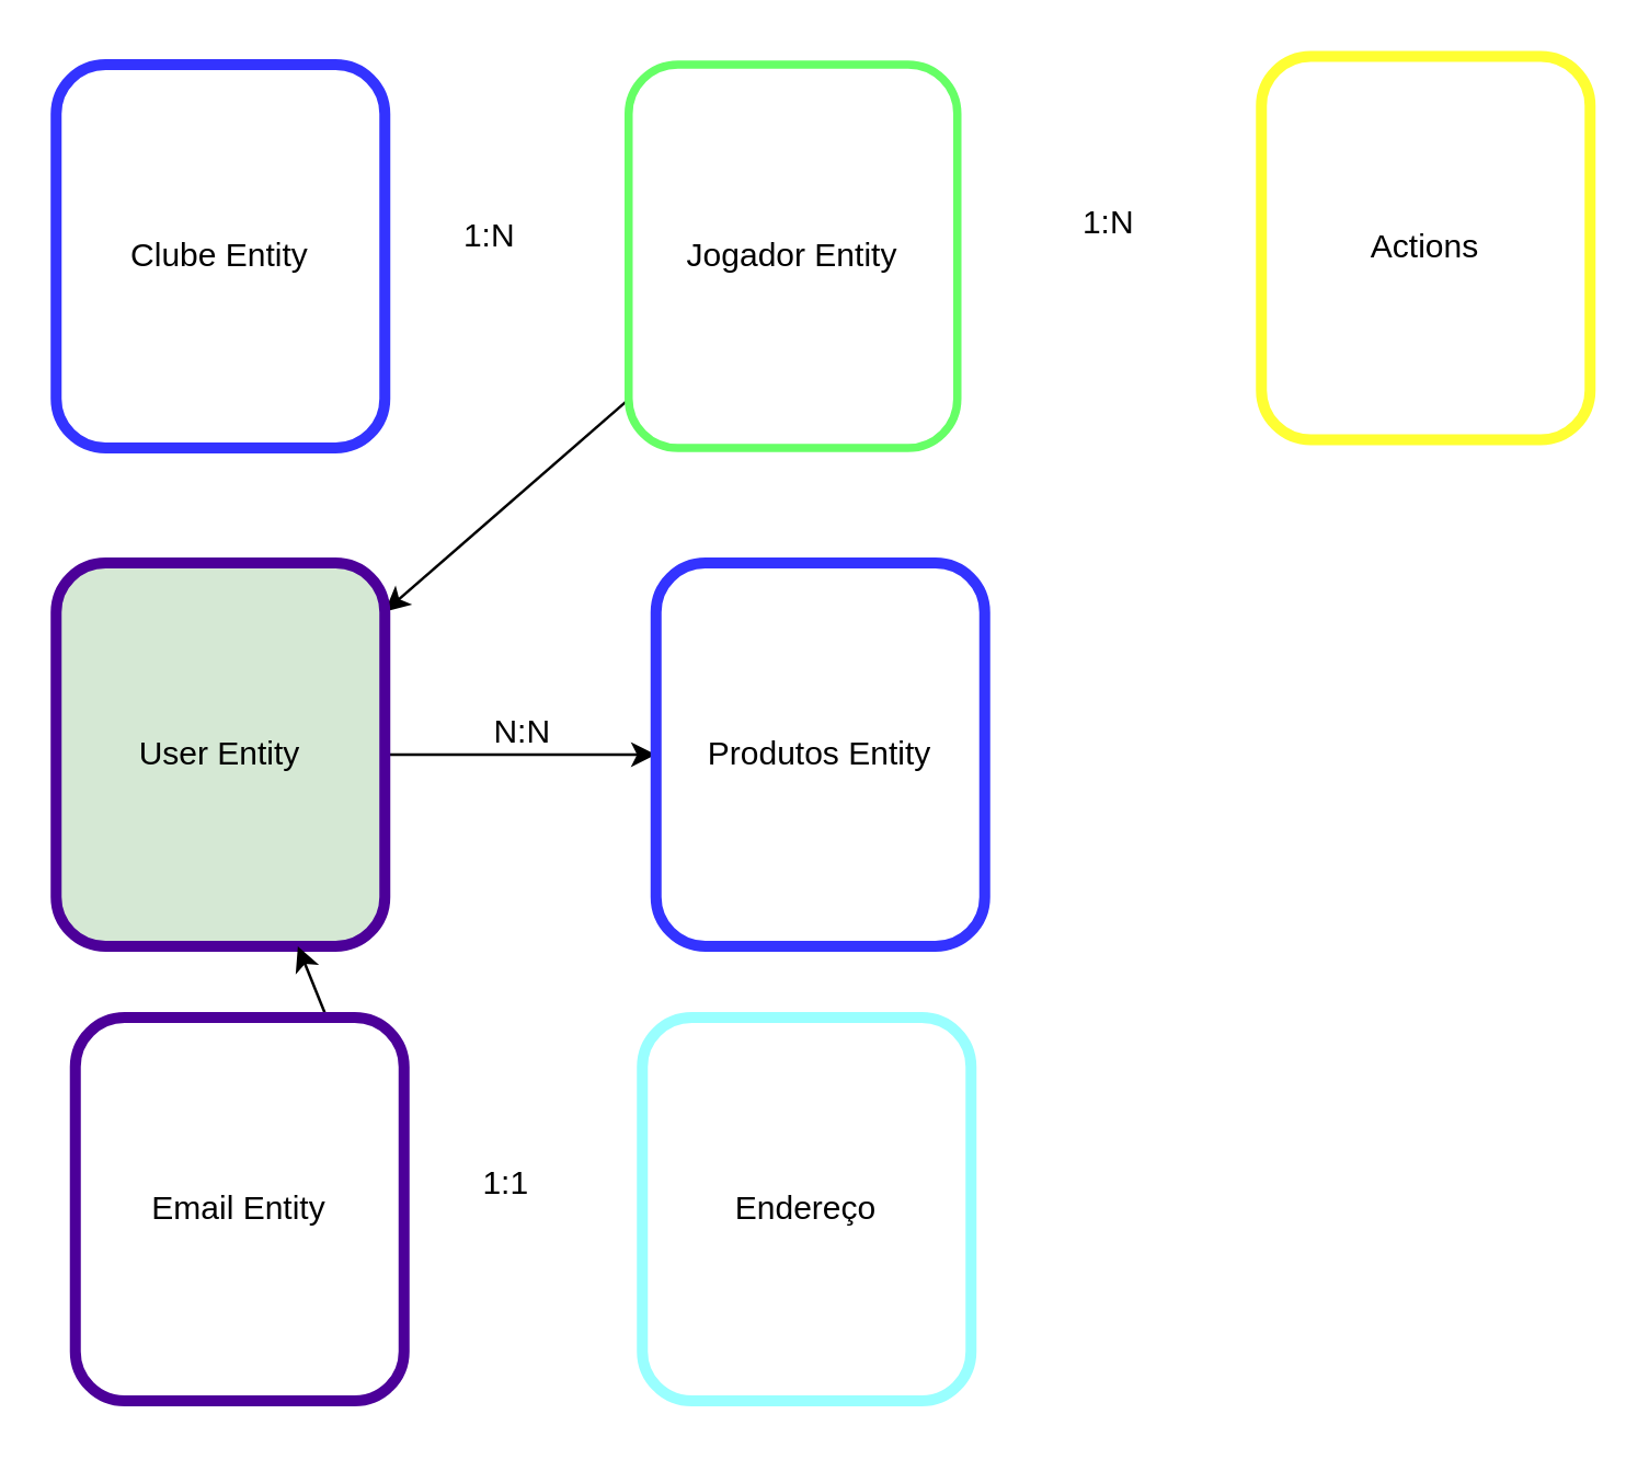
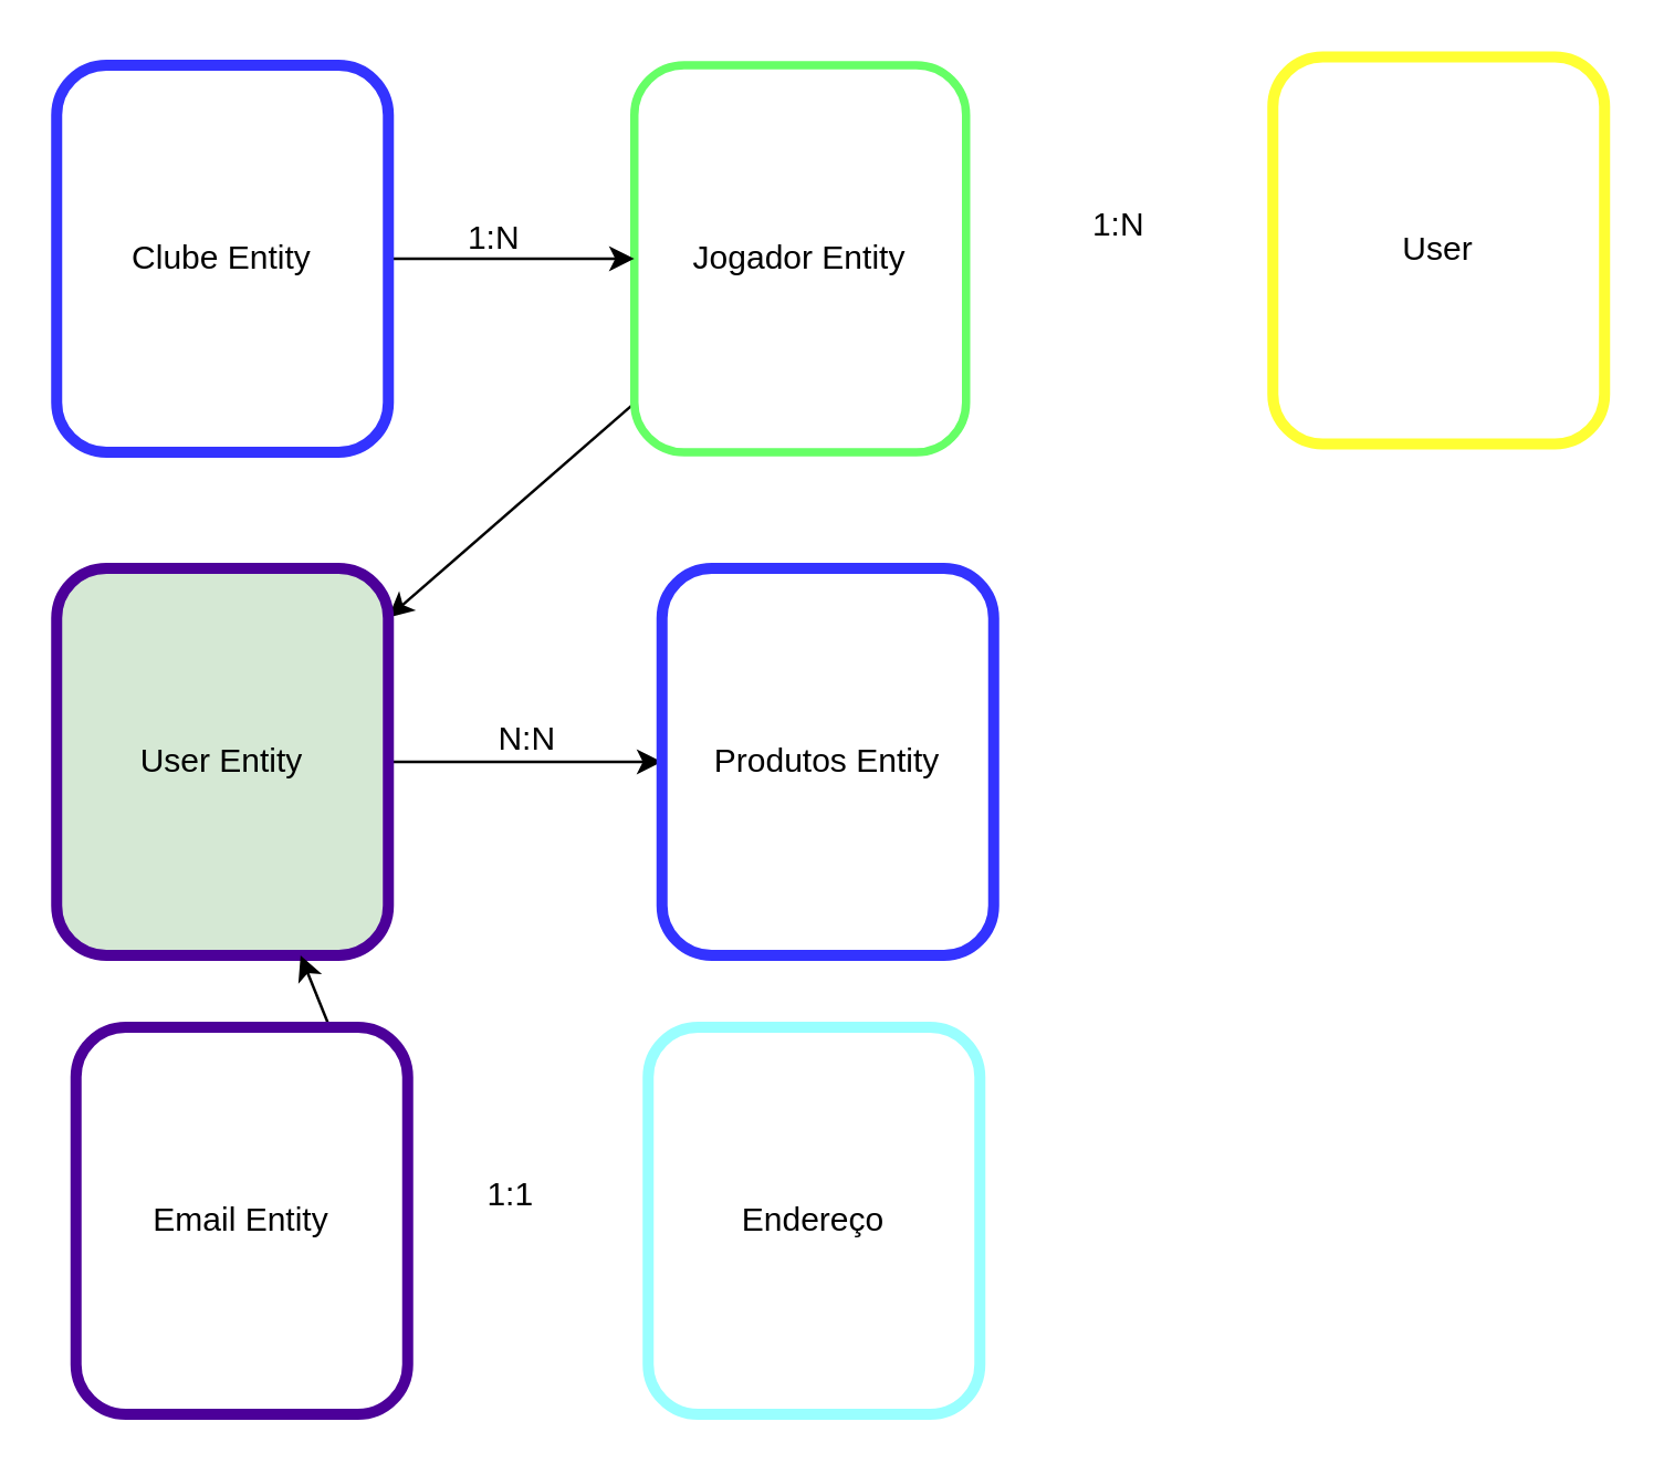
- <mxCell id="6" value="Actions" style="rounded=1;whiteSpace=wrap;html=1;strokeColor=#FFFF33;strokeWidth=4;" vertex="1" parent="1"><mxGeometry x="460" y="20" width="120" height="140" as="geometry" /></mxCell>
+ <mxCell id="6" value="User" style="rounded=1;whiteSpace=wrap;html=1;strokeColor=#FFFF33;strokeWidth=4;" vertex="1" parent="1"><mxGeometry x="460" y="20" width="120" height="140" as="geometry" /></mxCell>
+ <mxCell id="4" style="edgeStyle=none;html=1;exitX=1;exitY=0.5;exitDx=0;exitDy=0;entryX=0;entryY=0.5;entryDx=0;entryDy=0;" edge="1" parent="1" source="5" target="3"><mxGeometry relative="1" as="geometry" /></mxCell>
